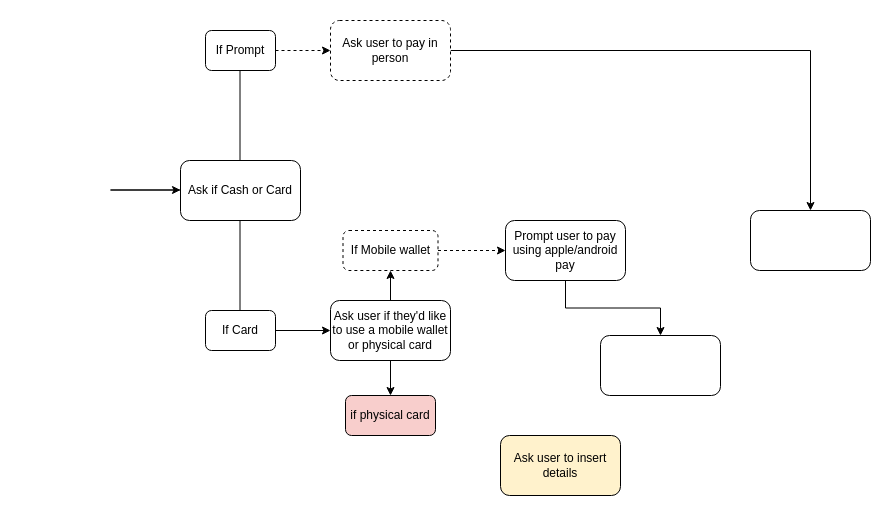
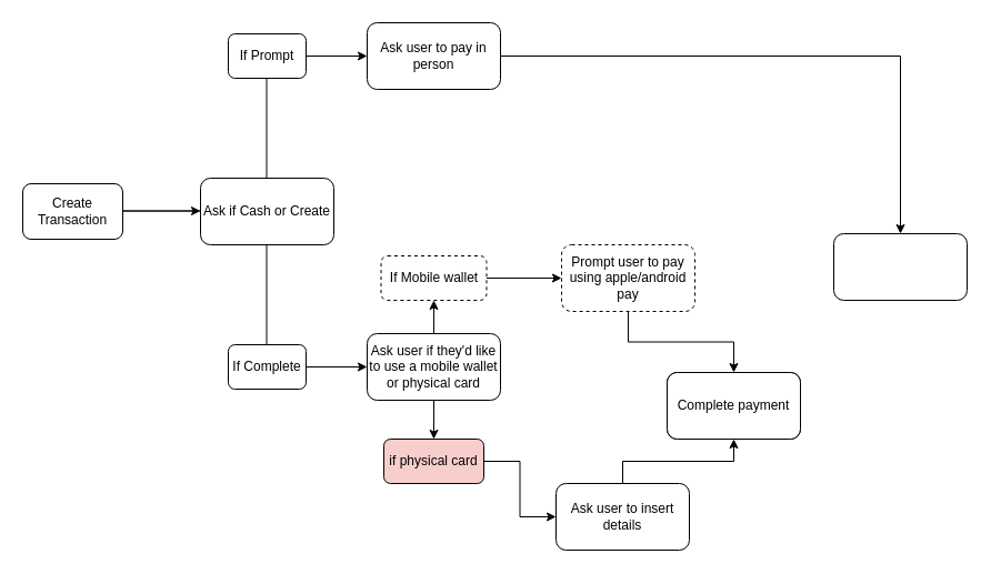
- <mxCell id="7" value="" style="edgeStyle=orthogonalEdgeStyle;rounded=0;orthogonalLoop=1;jettySize=auto;html=1;dashed=1;" edge="1" parent="1" source="8" target="12"><mxGeometry relative="1" as="geometry" /></mxCell>
+ <mxCell id="7" value="" style="edgeStyle=orthogonalEdgeStyle;rounded=0;orthogonalLoop=1;jettySize=auto;html=1;" edge="1" parent="1" source="8" target="12"><mxGeometry relative="1" as="geometry" /></mxCell>
- <mxCell id="12" value="Ask user to pay in person" style="whiteSpace=wrap;html=1;rounded=1;dashed=1;" vertex="1" parent="1"><mxGeometry x="330" y="20" width="120" height="60" as="geometry" /></mxCell>
+ <mxCell id="12" value="Ask user to pay in person" style="whiteSpace=wrap;html=1;rounded=1;" vertex="1" parent="1"><mxGeometry x="330" y="20" width="120" height="60" as="geometry" /></mxCell>
+ <mxCell id="2" value="Create Transaction" style="rounded=1;whiteSpace=wrap;html=1;" vertex="1" parent="1"><mxGeometry x="20" y="165" width="90" height="50" as="geometry" /></mxCell>
- <mxCell id="4" value="Ask if Cash or Card" style="rounded=1;whiteSpace=wrap;html=1;" vertex="1" parent="1"><mxGeometry x="180" y="160" width="120" height="60" as="geometry" /></mxCell>
+ <mxCell id="4" value="Ask if Cash or Create" style="rounded=1;whiteSpace=wrap;html=1;" vertex="1" parent="1"><mxGeometry x="180" y="160" width="120" height="60" as="geometry" /></mxCell>
- <mxCell id="16" value="" style="edgeStyle=orthogonalEdgeStyle;rounded=0;orthogonalLoop=1;jettySize=auto;html=1;dashed=1;" edge="1" parent="1" source="17" target="21"><mxGeometry relative="1" as="geometry" /></mxCell>
+ <mxCell id="16" value="" style="edgeStyle=orthogonalEdgeStyle;rounded=0;orthogonalLoop=1;jettySize=auto;html=1;" edge="1" parent="1" source="17" target="21"><mxGeometry relative="1" as="geometry" /></mxCell>
- <mxCell id="21" value="Prompt user to pay using apple/android pay" style="whiteSpace=wrap;html=1;rounded=1;" vertex="1" parent="1"><mxGeometry x="505" y="220" width="120" height="60" as="geometry" /></mxCell>
+ <mxCell id="21" value="Prompt user to pay using apple/android pay" style="whiteSpace=wrap;html=1;rounded=1;dashed=1;" vertex="1" parent="1"><mxGeometry x="505" y="220" width="120" height="60" as="geometry" /></mxCell>
- <mxCell id="10" value="If Card" style="rounded=1;whiteSpace=wrap;html=1;" vertex="1" parent="1"><mxGeometry x="205" y="310" width="70" height="40" as="geometry" /></mxCell>
+ <mxCell id="10" value="If Complete" style="rounded=1;whiteSpace=wrap;html=1;" vertex="1" parent="1"><mxGeometry x="205" y="310" width="70" height="40" as="geometry" /></mxCell>
+ <mxCell id="25" value="Complete payment" style="whiteSpace=wrap;html=1;rounded=1;" vertex="1" parent="1"><mxGeometry x="600" y="335" width="120" height="60" as="geometry" /></mxCell>
+ <mxCell id="22" value="" style="edgeStyle=orthogonalEdgeStyle;rounded=0;orthogonalLoop=1;jettySize=auto;html=1;" edge="1" parent="1" source="23" target="25"><mxGeometry relative="1" as="geometry" /></mxCell>
+ <mxCell id="18" value="" style="edgeStyle=orthogonalEdgeStyle;rounded=0;orthogonalLoop=1;jettySize=auto;html=1;" edge="1" parent="1" source="19" target="23"><mxGeometry relative="1" as="geometry" /></mxCell>
- <mxCell id="23" value="Ask user to insert details" style="whiteSpace=wrap;html=1;rounded=1;fillColor=#fff2cc;" vertex="1" parent="1"><mxGeometry x="500" y="435" width="120" height="60" as="geometry" /></mxCell>
+ <mxCell id="23" value="Ask user to insert details" style="whiteSpace=wrap;html=1;rounded=1;" vertex="1" parent="1"><mxGeometry x="500" y="435" width="120" height="60" as="geometry" /></mxCell>
